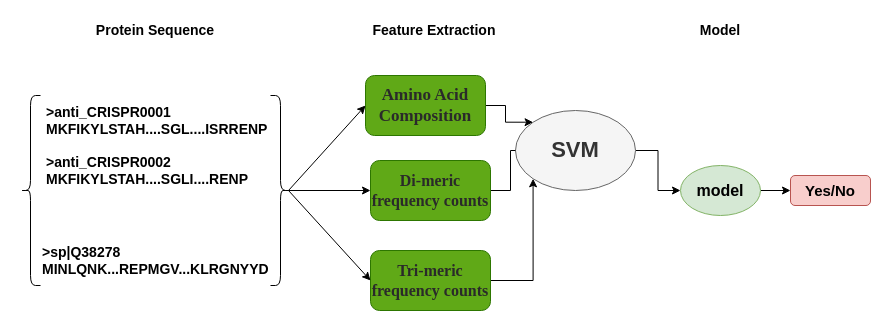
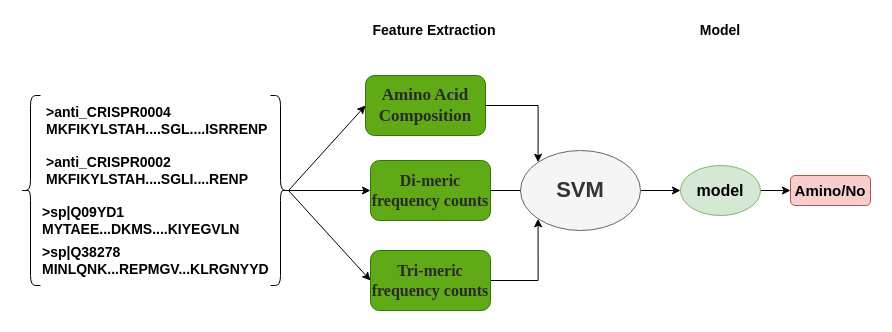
- <mxCell id="15" value="&lt;span style=&quot;font-size: 14px;&quot;&gt;&lt;b style=&quot;font-size: 14px;&quot;&gt;Protein Sequence&lt;/b&gt;&lt;/span&gt;" style="text;html=1;strokeColor=none;fillColor=none;align=center;verticalAlign=middle;whiteSpace=wrap;rounded=0;fontSize=14;" parent="1" vertex="1"><mxGeometry x="85" y="20" width="140" height="20" as="geometry" /></mxCell>
- <mxCell id="16" value="&lt;b style=&quot;font-size: 14px&quot;&gt;&amp;gt;anti_CRISPR0001&amp;nbsp;&lt;br style=&quot;font-size: 14px&quot;&gt;MKFIKYLSTAH....SGL....ISRRENP&lt;/b&gt;" style="text;html=1;strokeColor=none;fillColor=none;align=left;verticalAlign=middle;whiteSpace=wrap;rounded=0;fontSize=14;" parent="1" vertex="1"><mxGeometry x="44" y="105" width="236" height="30" as="geometry" /></mxCell>
+ <mxCell id="16" value="&lt;b style=&quot;font-size: 14px&quot;&gt;&amp;gt;anti_CRISPR0004&amp;nbsp;&lt;br style=&quot;font-size: 14px&quot;&gt;MKFIKYLSTAH....SGL....ISRRENP&lt;/b&gt;" style="text;html=1;strokeColor=none;fillColor=none;align=left;verticalAlign=middle;whiteSpace=wrap;rounded=0;fontSize=14;" parent="1" vertex="1"><mxGeometry x="44" y="105" width="236" height="30" as="geometry" /></mxCell>
- <mxCell id="5" value="&lt;font style=&quot;font-size: 22px;&quot;&gt;SVM&lt;/font&gt;" style="ellipse;whiteSpace=wrap;html=1;fillColor=#f5f5f5;strokeColor=#666666;fontColor=#333333;fontStyle=1;fontSize=22;" parent="1" vertex="1"><mxGeometry x="515" y="110" width="120" height="80" as="geometry" /></mxCell>
+ <mxCell id="5" value="&lt;font style=&quot;font-size: 22px;&quot;&gt;SVM&lt;/font&gt;" style="ellipse;whiteSpace=wrap;html=1;fillColor=#f5f5f5;strokeColor=#666666;fontColor=#333333;fontStyle=1;fontSize=22;" parent="1" vertex="1"><mxGeometry x="520" y="150" width="120" height="80" as="geometry" /></mxCell>
- <mxCell id="8" value="Yes/No" style="rounded=1;whiteSpace=wrap;html=1;fillColor=#f8cecc;strokeColor=#b85450;fontStyle=1;fontSize=15;" parent="1" vertex="1"><mxGeometry x="790" y="175" width="80" height="30" as="geometry" /></mxCell>
+ <mxCell id="8" value="Amino/No" style="rounded=1;whiteSpace=wrap;html=1;fillColor=#f8cecc;strokeColor=#b85450;fontStyle=1;fontSize=15;" parent="1" vertex="1"><mxGeometry x="790" y="175" width="80" height="30" as="geometry" /></mxCell>
+ <mxCell id="18" value="&lt;b style=&quot;font-size: 14px;&quot;&gt;&amp;gt;sp|Q09YD1&amp;nbsp;&lt;/b&gt;&lt;br style=&quot;font-size: 14px;&quot;&gt;&lt;b style=&quot;font-size: 14px;&quot;&gt;MYTAEE...DKMS....KIYEGVLN&lt;/b&gt;" style="text;html=1;strokeColor=none;fillColor=none;align=left;verticalAlign=middle;whiteSpace=wrap;rounded=0;fontSize=14;" parent="1" vertex="1"><mxGeometry x="40" y="205" width="230" height="30" as="geometry" /></mxCell>
